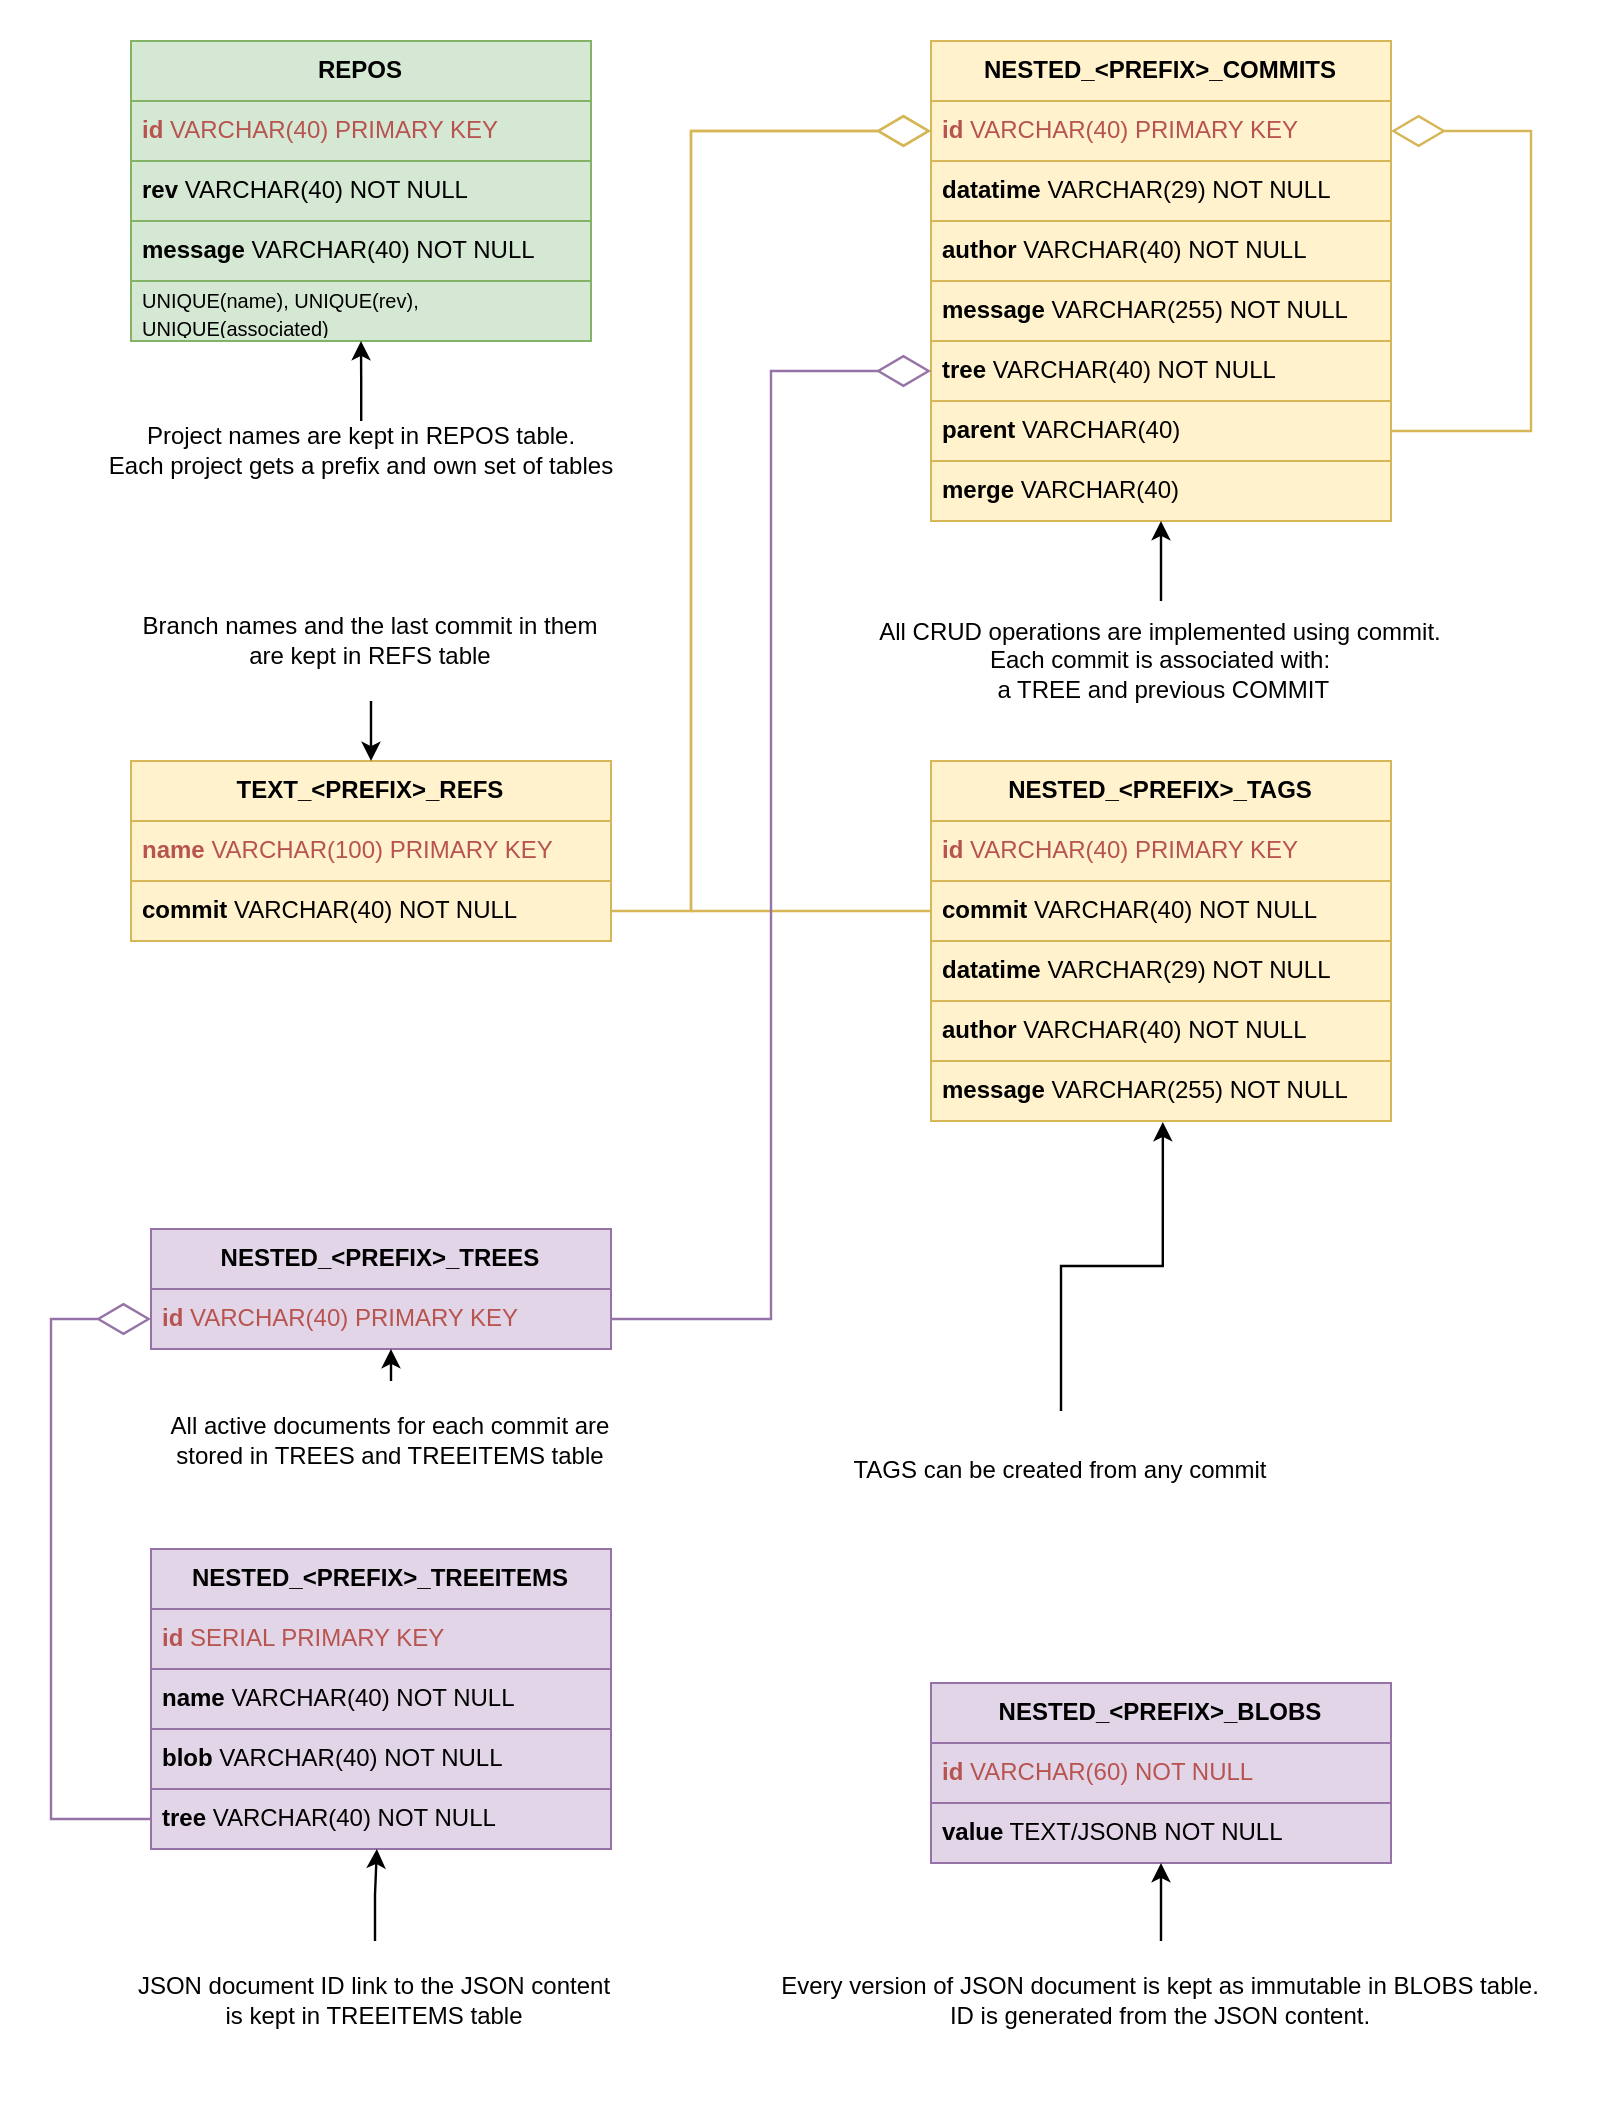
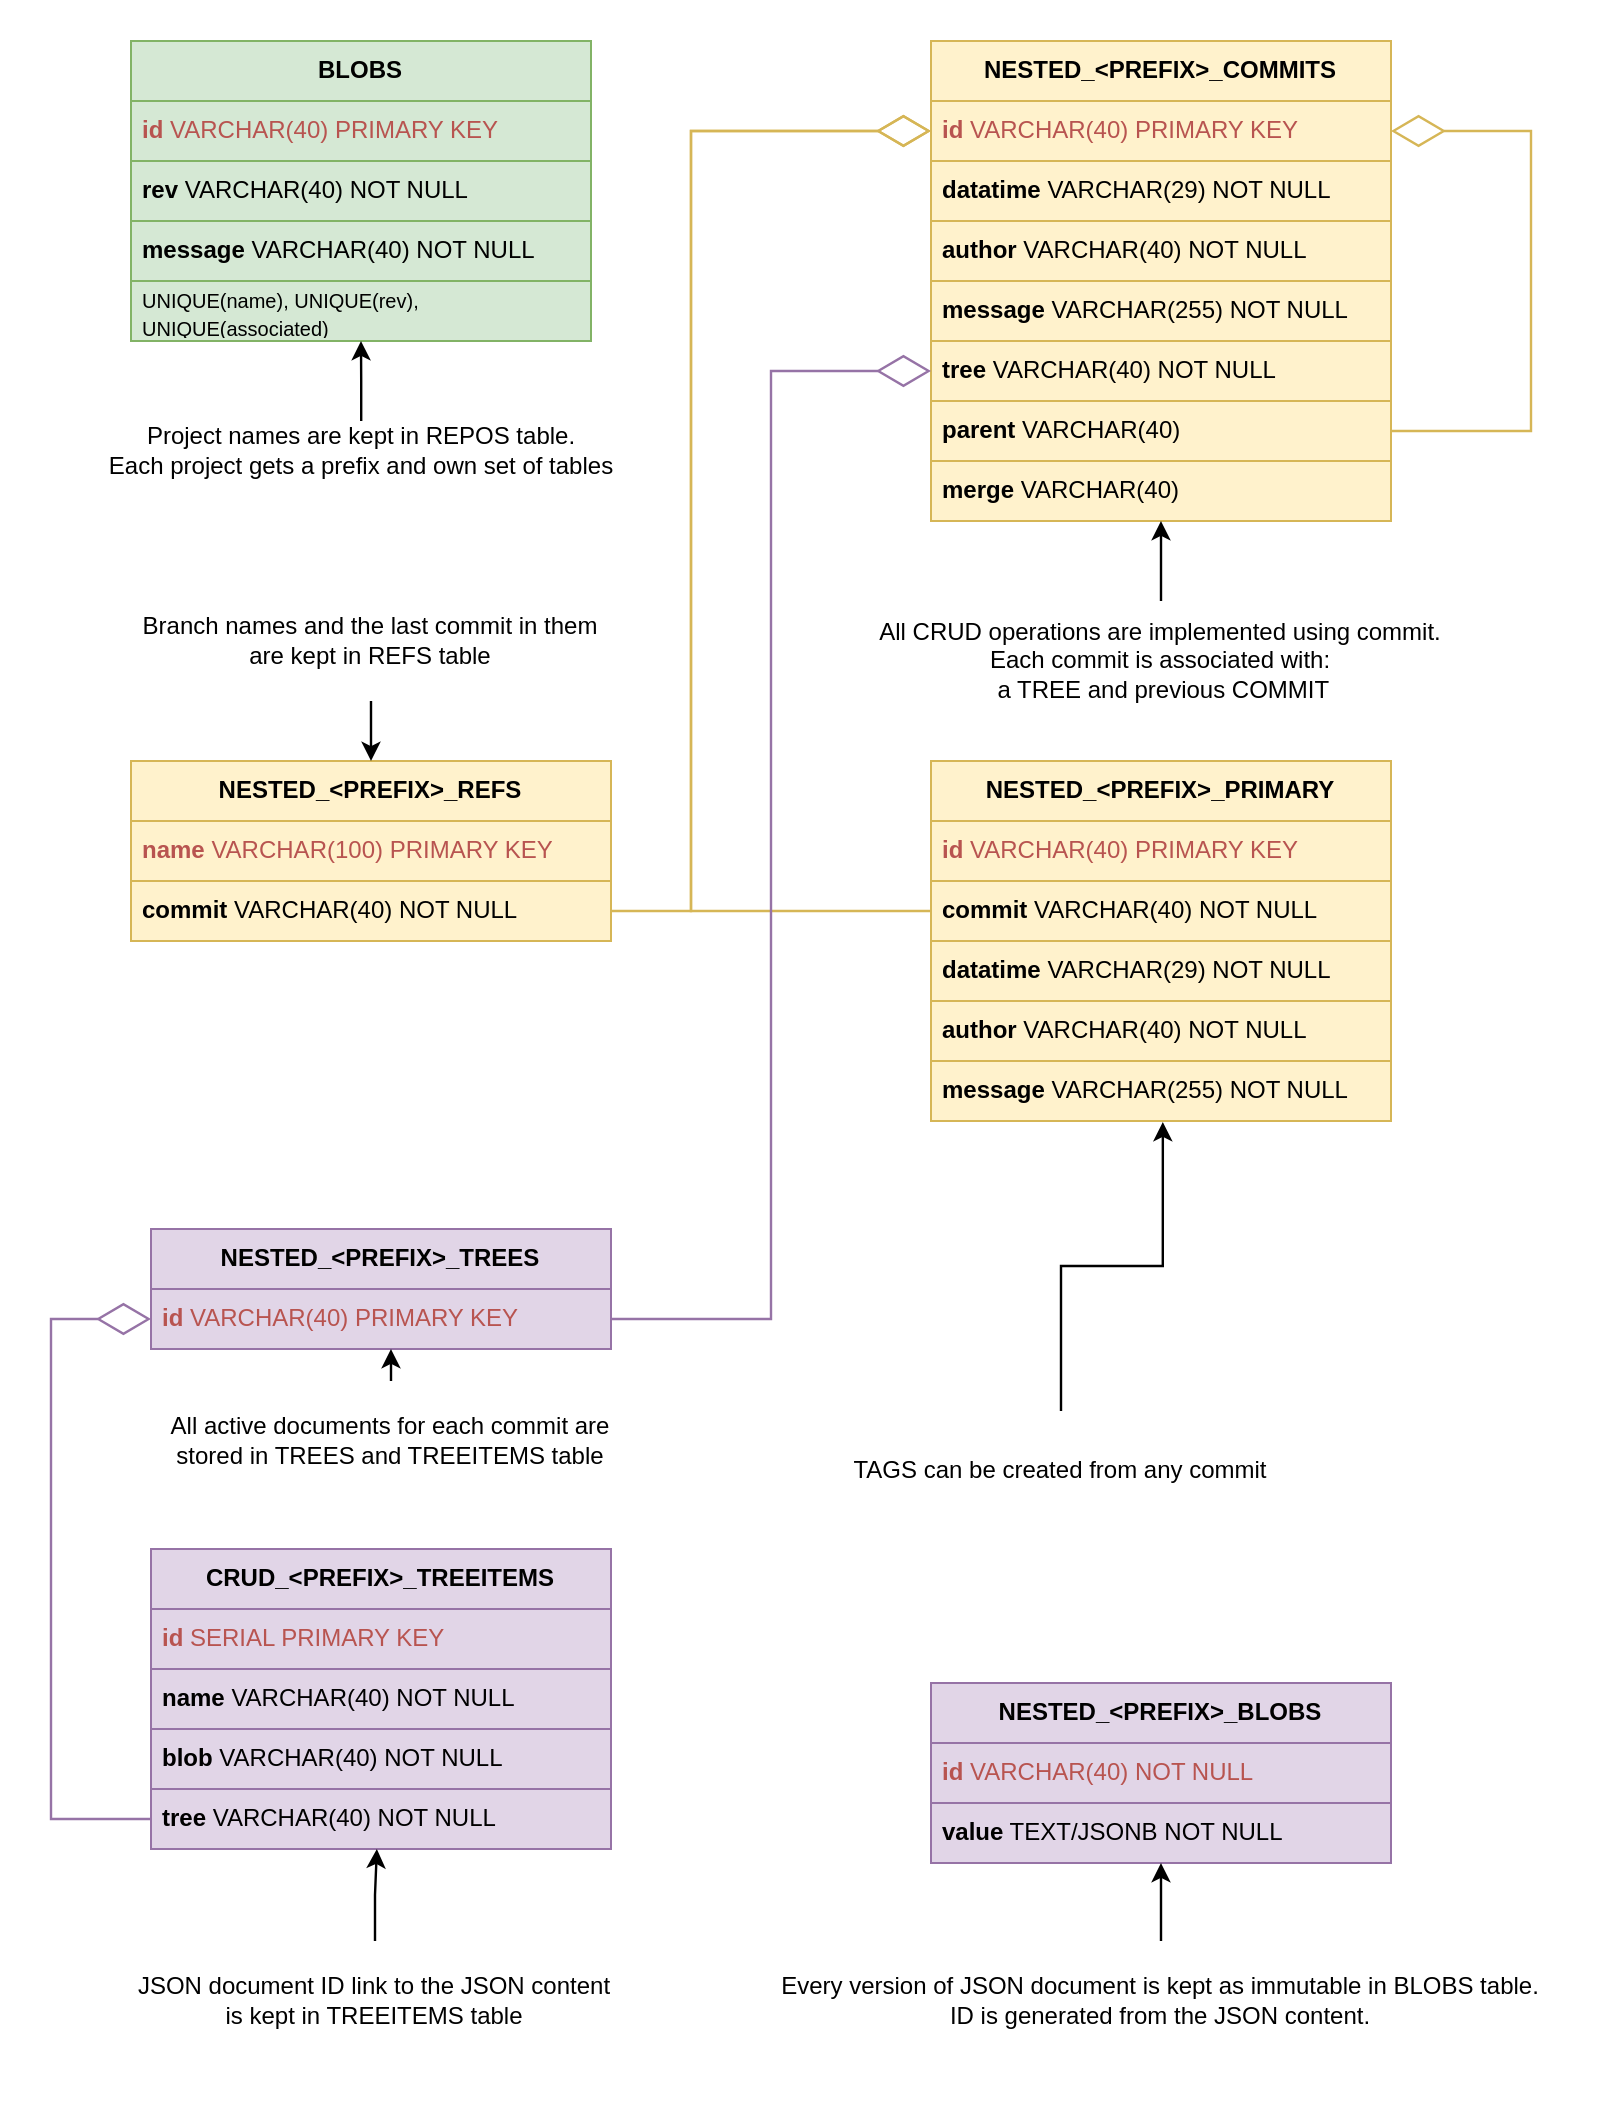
- <mxCell id="2" value="&lt;b&gt;REPOS&lt;/b&gt;" style="swimlane;fontStyle=0;childLayout=stackLayout;horizontal=1;startSize=30;horizontalStack=0;resizeParent=1;resizeParentMax=0;resizeLast=0;collapsible=1;marginBottom=0;whiteSpace=wrap;html=1;fillColor=#d5e8d4;strokeColor=#82b366;" vertex="1" parent="1"><mxGeometry x="60" y="20" width="230" height="150" as="geometry" /></mxCell>
+ <mxCell id="2" value="&lt;b&gt;BLOBS&lt;/b&gt;" style="swimlane;fontStyle=0;childLayout=stackLayout;horizontal=1;startSize=30;horizontalStack=0;resizeParent=1;resizeParentMax=0;resizeLast=0;collapsible=1;marginBottom=0;whiteSpace=wrap;html=1;fillColor=#d5e8d4;strokeColor=#82b366;" vertex="1" parent="1"><mxGeometry x="60" y="20" width="230" height="150" as="geometry" /></mxCell>
- <mxCell id="23" value="&lt;b&gt;TEXT_&amp;lt;PREFIX&amp;gt;_REFS&lt;/b&gt;" style="swimlane;fontStyle=0;childLayout=stackLayout;horizontal=1;startSize=30;horizontalStack=0;resizeParent=1;resizeParentMax=0;resizeLast=0;collapsible=1;marginBottom=0;whiteSpace=wrap;html=1;fillColor=#fff2cc;strokeColor=#d6b656;" vertex="1" parent="1"><mxGeometry x="60" y="380" width="240" height="90" as="geometry" /></mxCell>
+ <mxCell id="23" value="&lt;b&gt;NESTED_&amp;lt;PREFIX&amp;gt;_REFS&lt;/b&gt;" style="swimlane;fontStyle=0;childLayout=stackLayout;horizontal=1;startSize=30;horizontalStack=0;resizeParent=1;resizeParentMax=0;resizeLast=0;collapsible=1;marginBottom=0;whiteSpace=wrap;html=1;fillColor=#fff2cc;strokeColor=#d6b656;" vertex="1" parent="1"><mxGeometry x="60" y="380" width="240" height="90" as="geometry" /></mxCell>
- <mxCell id="26" value="&lt;b&gt;NESTED_&amp;lt;PREFIX&amp;gt;_TAGS&lt;/b&gt;" style="swimlane;fontStyle=0;childLayout=stackLayout;horizontal=1;startSize=30;horizontalStack=0;resizeParent=1;resizeParentMax=0;resizeLast=0;collapsible=1;marginBottom=0;whiteSpace=wrap;html=1;fillColor=#fff2cc;strokeColor=#d6b656;" vertex="1" parent="1"><mxGeometry x="460" y="380" width="230" height="180" as="geometry" /></mxCell>
+ <mxCell id="26" value="&lt;b&gt;NESTED_&amp;lt;PREFIX&amp;gt;_PRIMARY&lt;/b&gt;" style="swimlane;fontStyle=0;childLayout=stackLayout;horizontal=1;startSize=30;horizontalStack=0;resizeParent=1;resizeParentMax=0;resizeLast=0;collapsible=1;marginBottom=0;whiteSpace=wrap;html=1;fillColor=#fff2cc;strokeColor=#d6b656;" vertex="1" parent="1"><mxGeometry x="460" y="380" width="230" height="180" as="geometry" /></mxCell>
- <mxCell id="18" value="&lt;b&gt;NESTED_&amp;lt;PREFIX&amp;gt;_TREEITEMS&lt;/b&gt;" style="swimlane;fontStyle=0;childLayout=stackLayout;horizontal=1;startSize=30;horizontalStack=0;resizeParent=1;resizeParentMax=0;resizeLast=0;collapsible=1;marginBottom=0;whiteSpace=wrap;html=1;fillColor=#e1d5e7;strokeColor=#9673a6;" vertex="1" parent="1"><mxGeometry x="70" y="774" width="230" height="150" as="geometry" /></mxCell>
+ <mxCell id="18" value="&lt;b&gt;CRUD_&amp;lt;PREFIX&amp;gt;_TREEITEMS&lt;/b&gt;" style="swimlane;fontStyle=0;childLayout=stackLayout;horizontal=1;startSize=30;horizontalStack=0;resizeParent=1;resizeParentMax=0;resizeLast=0;collapsible=1;marginBottom=0;whiteSpace=wrap;html=1;fillColor=#e1d5e7;strokeColor=#9673a6;" vertex="1" parent="1"><mxGeometry x="70" y="774" width="230" height="150" as="geometry" /></mxCell>
- <mxCell id="33" value="&lt;font color=&quot;#b85450&quot;&gt;&lt;b&gt;id&lt;/b&gt; VARCHAR(60) NOT NULL&lt;/font&gt;" style="text;strokeColor=#9673a6;fillColor=#e1d5e7;align=left;verticalAlign=middle;spacingLeft=4;spacingRight=4;overflow=hidden;points=[[0,0.5],[1,0.5]];portConstraint=eastwest;rotatable=0;whiteSpace=wrap;html=1;" vertex="1" parent="32"><mxGeometry y="30" width="230" height="30" as="geometry" /></mxCell>
+ <mxCell id="33" value="&lt;font color=&quot;#b85450&quot;&gt;&lt;b&gt;id&lt;/b&gt; VARCHAR(40) NOT NULL&lt;/font&gt;" style="text;strokeColor=#9673a6;fillColor=#e1d5e7;align=left;verticalAlign=middle;spacingLeft=4;spacingRight=4;overflow=hidden;points=[[0,0.5],[1,0.5]];portConstraint=eastwest;rotatable=0;whiteSpace=wrap;html=1;" vertex="1" parent="32"><mxGeometry y="30" width="230" height="30" as="geometry" /></mxCell>
